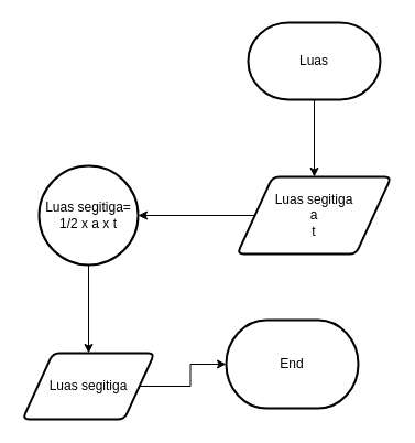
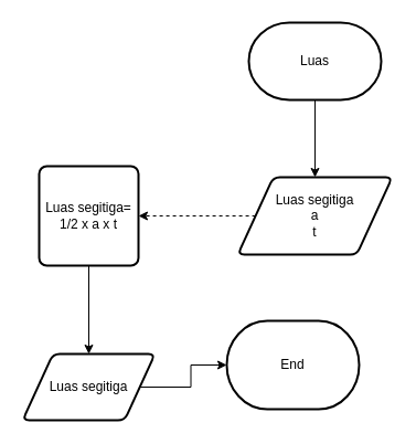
- <mxCell id="7" value="&lt;div&gt;Luas segitiga=&lt;/div&gt;&lt;div&gt;1/2 x a x t&lt;br&gt;&lt;/div&gt;" style="ellipse;whiteSpace=wrap;html=1;absoluteArcSize=1;arcSize=14;strokeWidth=2;" vertex="1" parent="1"><mxGeometry x="35" y="150" width="90" height="90" as="geometry" /></mxCell>
+ <mxCell id="7" value="&lt;div&gt;Luas segitiga=&lt;/div&gt;&lt;div&gt;1/2 x a x t&lt;br&gt;&lt;/div&gt;" style="rounded=1;whiteSpace=wrap;html=1;absoluteArcSize=1;arcSize=14;strokeWidth=2;" vertex="1" parent="1"><mxGeometry x="35" y="150" width="90" height="90" as="geometry" /></mxCell>
- <mxCell id="4" value="" style="edgeStyle=orthogonalEdgeStyle;rounded=0;orthogonalLoop=1;jettySize=auto;html=1;" edge="1" parent="1" source="5" target="7"><mxGeometry relative="1" as="geometry" /></mxCell>
+ <mxCell id="4" value="" style="edgeStyle=orthogonalEdgeStyle;rounded=0;orthogonalLoop=1;jettySize=auto;html=1;dashed=1;" edge="1" parent="1" source="5" target="7"><mxGeometry relative="1" as="geometry" /></mxCell>
